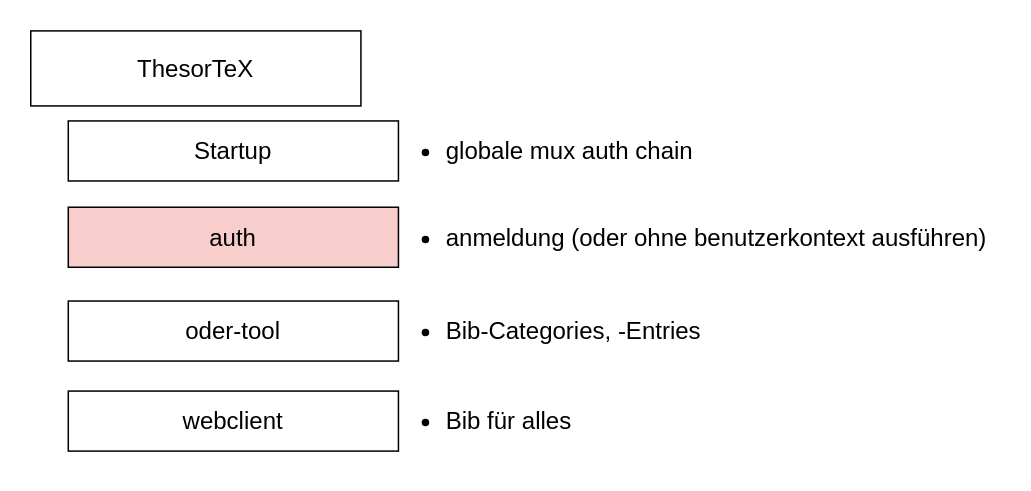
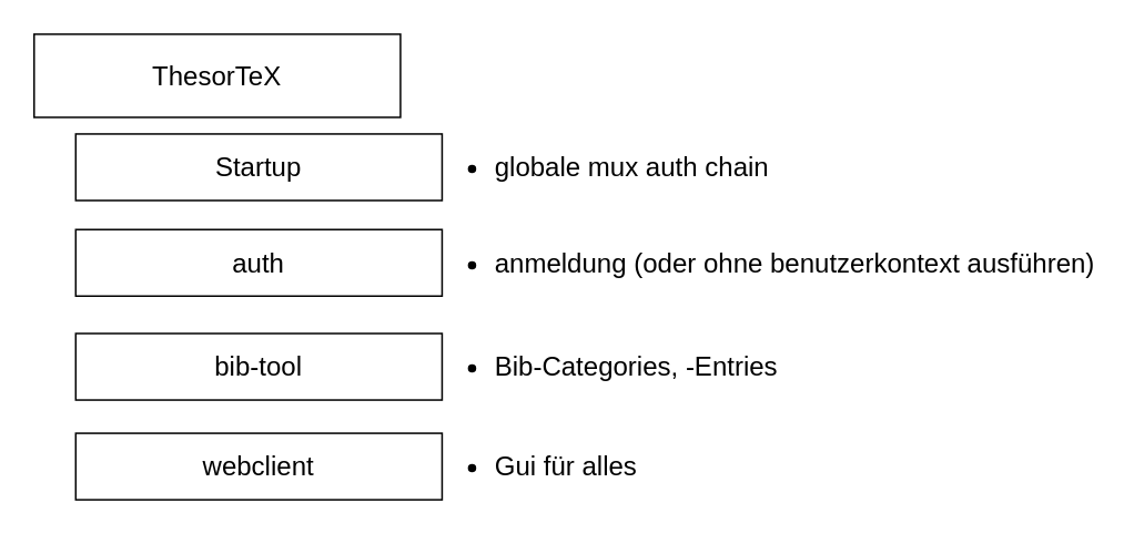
- <mxCell id="5" value="&lt;div style=&quot;&quot;&gt;&lt;span style=&quot;font-size: 16px; background-color: initial;&quot;&gt;auth&lt;/span&gt;&lt;/div&gt;" style="rounded=0;whiteSpace=wrap;html=1;align=center;fillColor=#f8cecc;" vertex="1" parent="1"><mxGeometry x="45" y="137.5" width="220" height="40" as="geometry" /></mxCell>
+ <mxCell id="5" value="&lt;div style=&quot;&quot;&gt;&lt;span style=&quot;font-size: 16px; background-color: initial;&quot;&gt;auth&lt;/span&gt;&lt;/div&gt;" style="rounded=0;whiteSpace=wrap;html=1;align=center;" vertex="1" parent="1"><mxGeometry x="45" y="137.5" width="220" height="40" as="geometry" /></mxCell>
- <mxCell id="7" value="&lt;div style=&quot;&quot;&gt;&lt;span style=&quot;font-size: 16px; background-color: initial;&quot;&gt;oder-tool&lt;/span&gt;&lt;/div&gt;" style="rounded=0;whiteSpace=wrap;html=1;align=center;" vertex="1" parent="1"><mxGeometry x="45" y="200" width="220" height="40" as="geometry" /></mxCell>
+ <mxCell id="7" value="&lt;div style=&quot;&quot;&gt;&lt;span style=&quot;font-size: 16px; background-color: initial;&quot;&gt;bib-tool&lt;/span&gt;&lt;/div&gt;" style="rounded=0;whiteSpace=wrap;html=1;align=center;" vertex="1" parent="1"><mxGeometry x="45" y="200" width="220" height="40" as="geometry" /></mxCell>
- <mxCell id="10" value="&lt;ul&gt;&lt;li&gt;Bib für alles&lt;/li&gt;&lt;/ul&gt;" style="text;html=1;strokeColor=none;fillColor=none;align=left;verticalAlign=middle;whiteSpace=wrap;rounded=0;fontSize=16;" vertex="1" parent="1"><mxGeometry x="255" y="255" width="410" height="50" as="geometry" /></mxCell>
+ <mxCell id="10" value="&lt;ul&gt;&lt;li&gt;Gui für alles&lt;/li&gt;&lt;/ul&gt;" style="text;html=1;strokeColor=none;fillColor=none;align=left;verticalAlign=middle;whiteSpace=wrap;rounded=0;fontSize=16;" vertex="1" parent="1"><mxGeometry x="255" y="255" width="410" height="50" as="geometry" /></mxCell>
